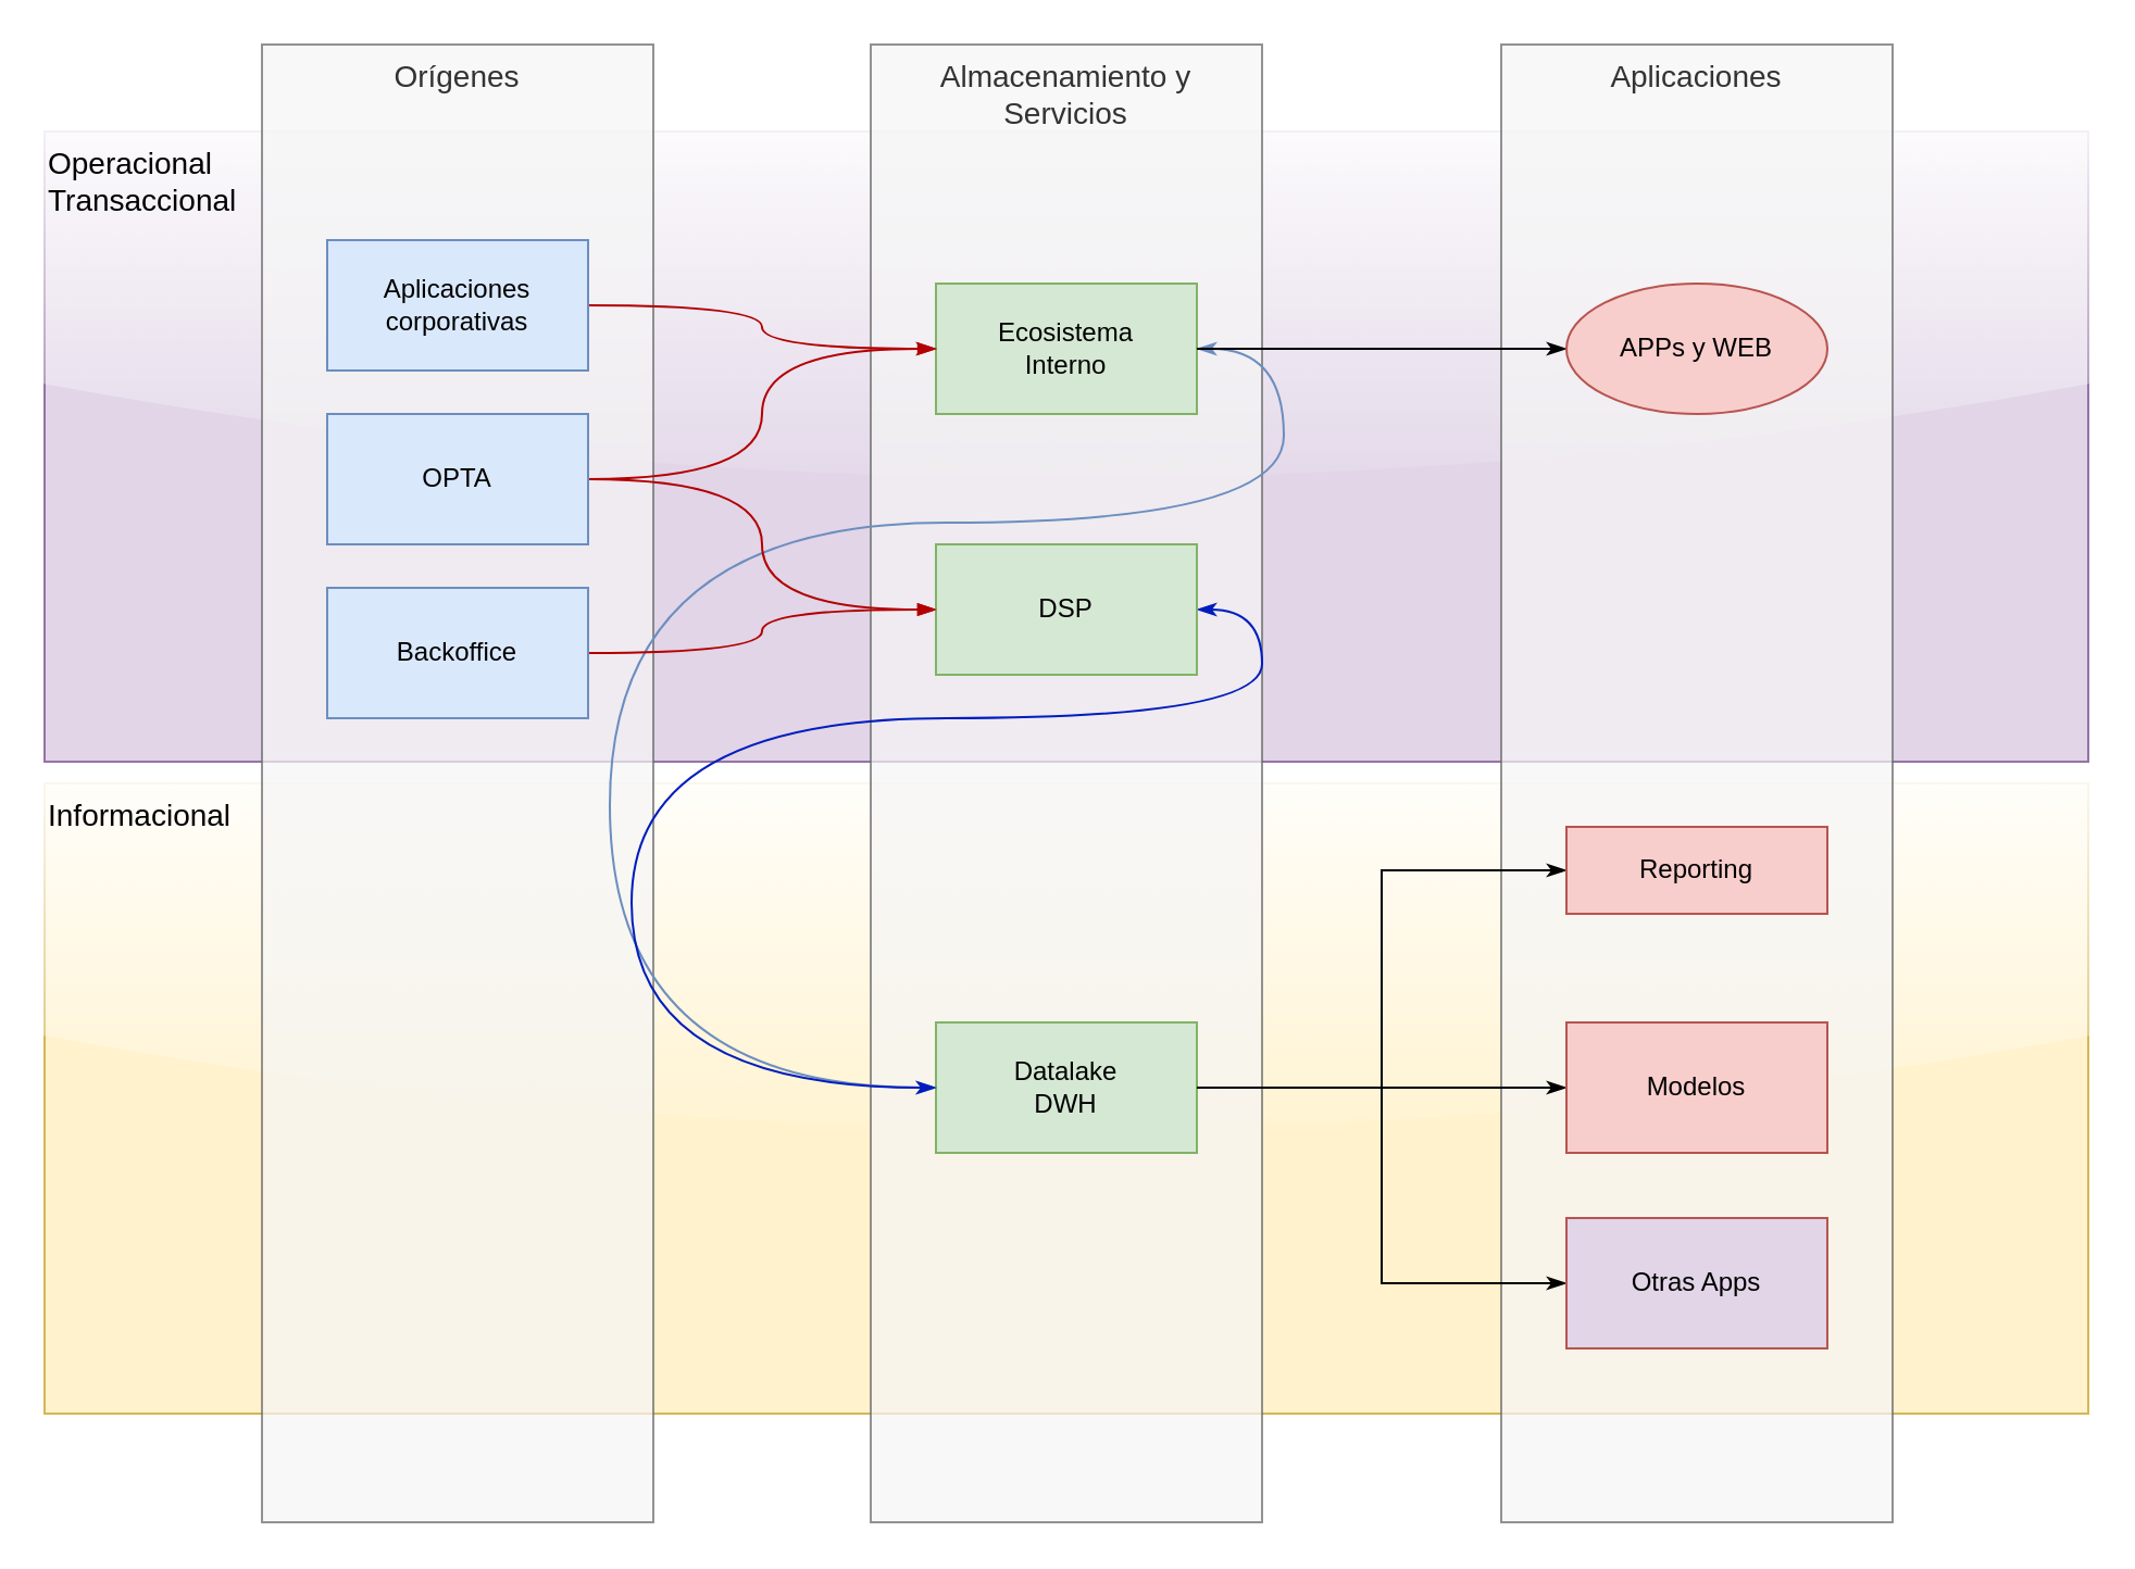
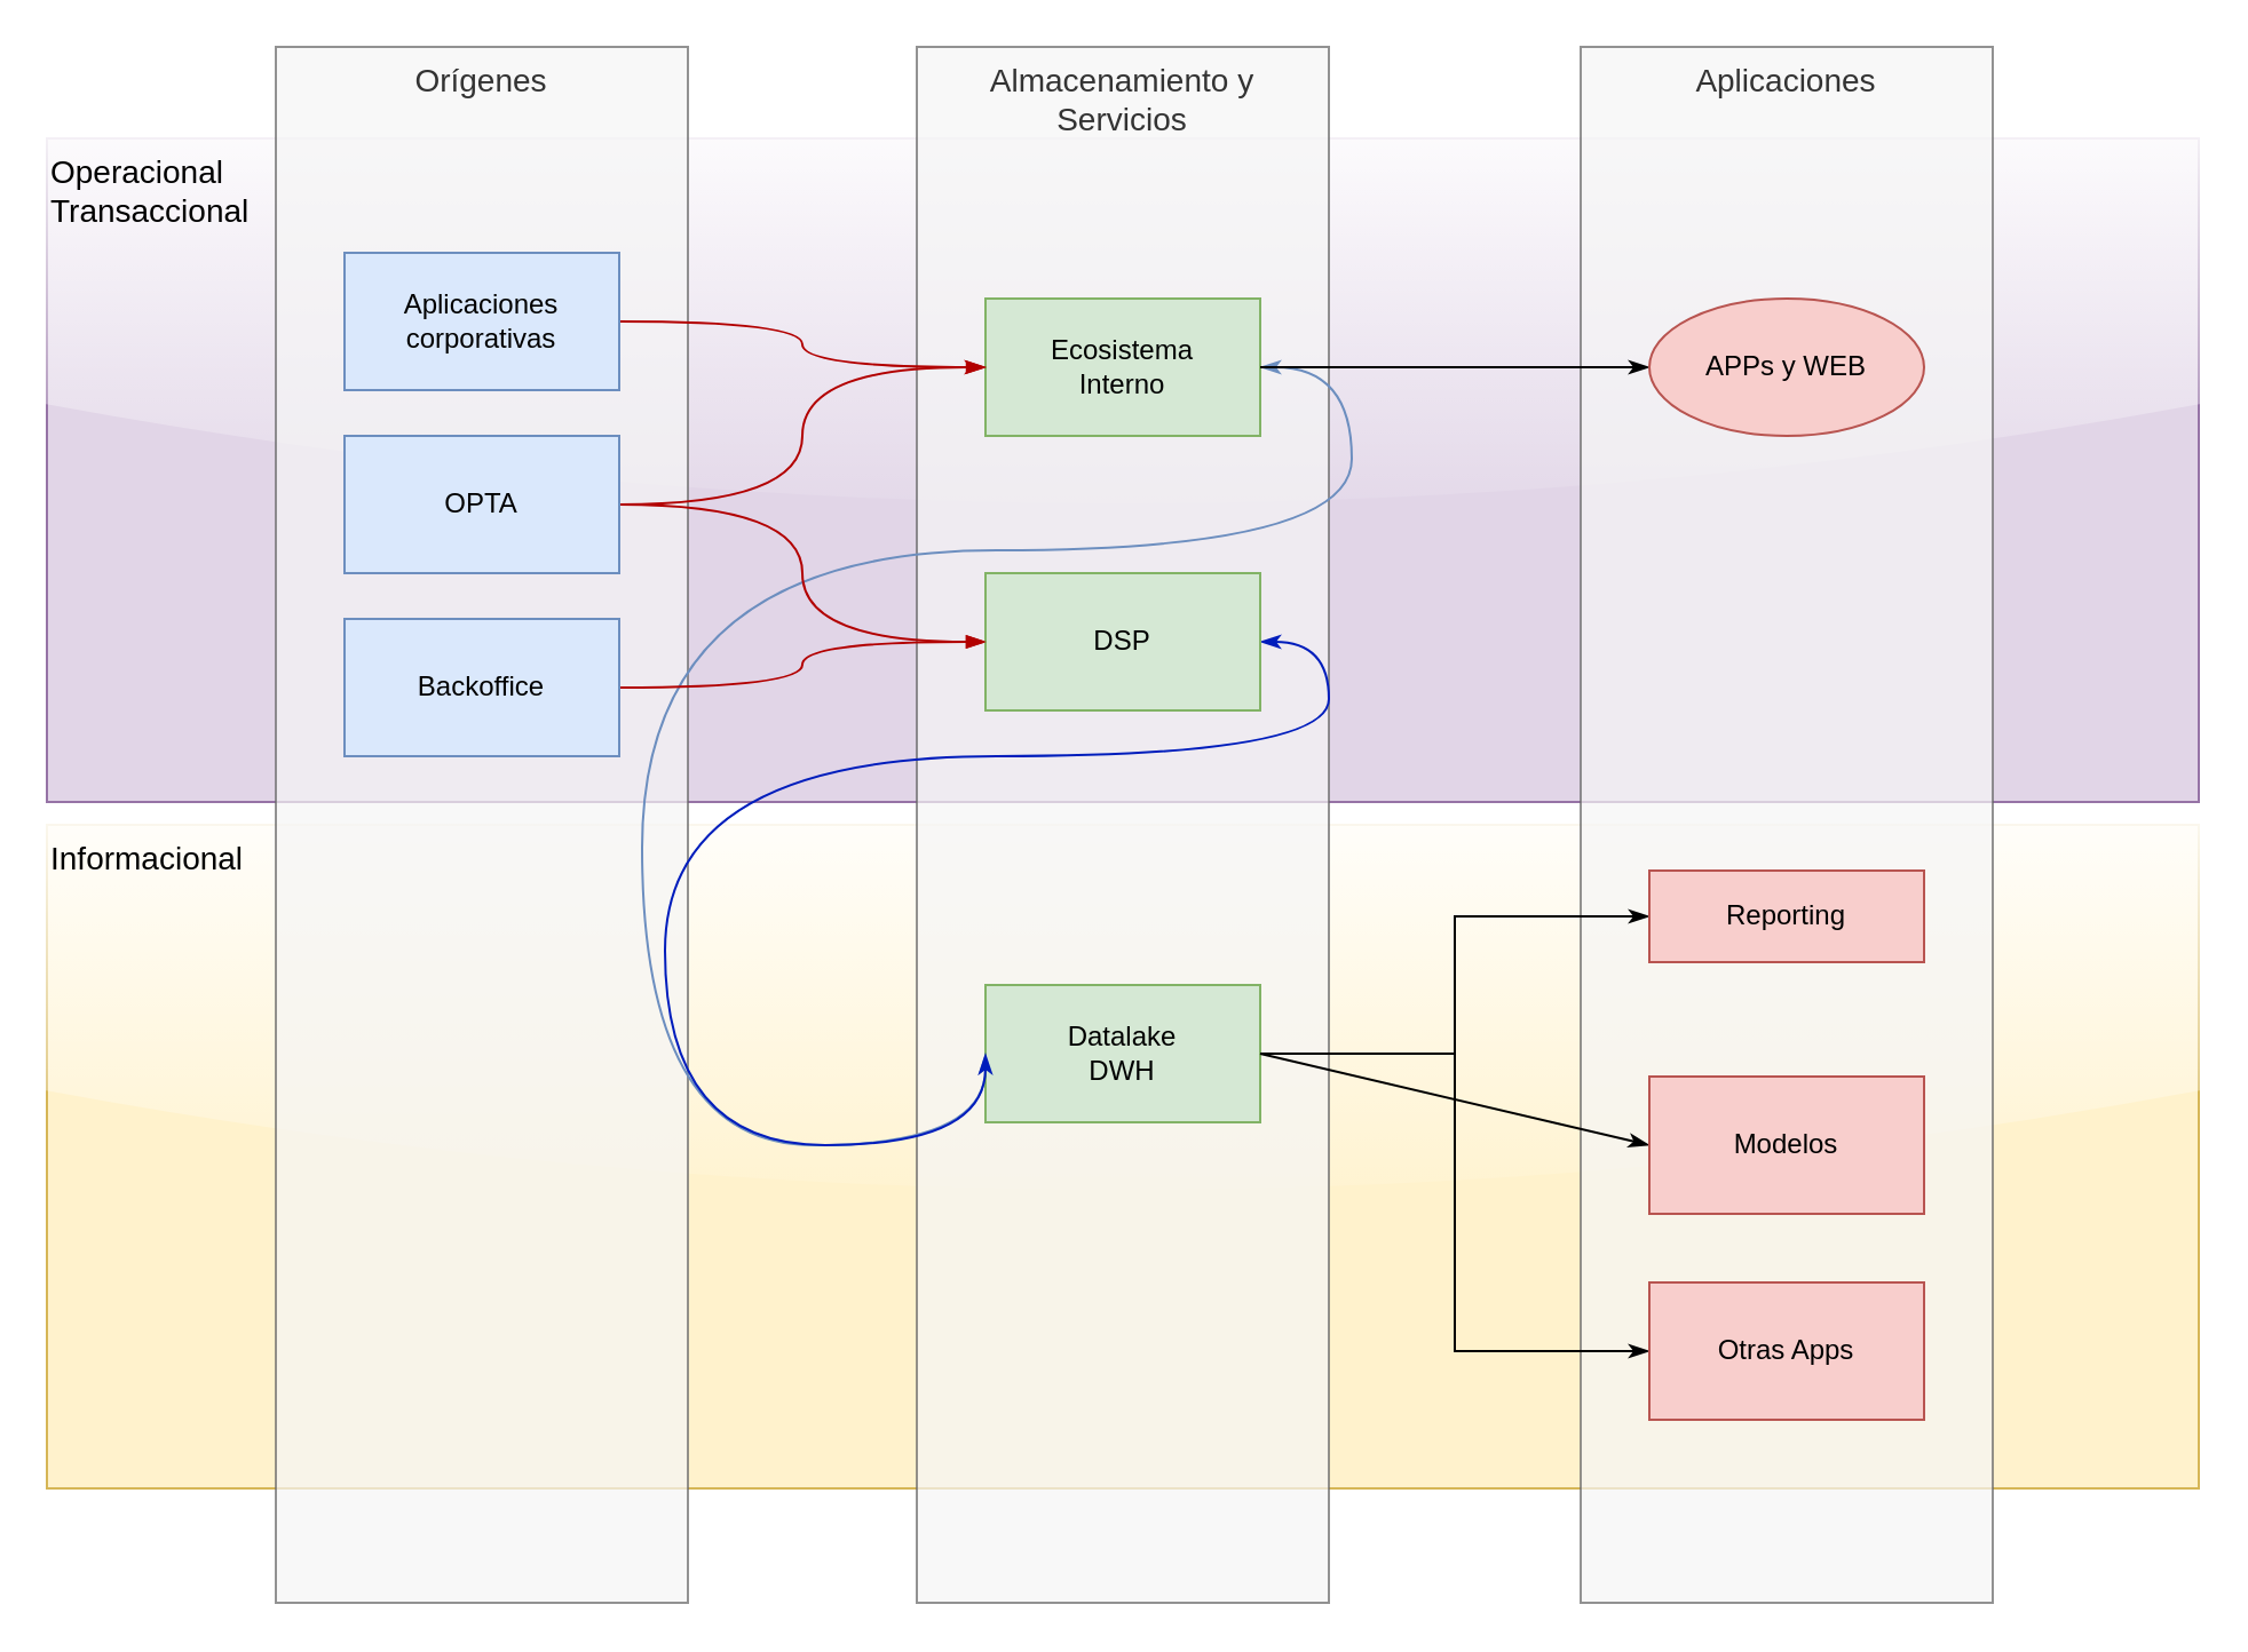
- <mxCell id="12" value="Datalake&lt;br&gt;DWH&lt;br&gt;" style="rounded=0;whiteSpace=wrap;html=1;fillColor=#d5e8d4;strokeColor=#82b366;glass=0;" vertex="1" parent="1"><mxGeometry x="430" y="470" width="120" height="60" as="geometry" /></mxCell>
+ <mxCell id="12" value="Datalake&lt;br&gt;DWH&lt;br&gt;" style="rounded=0;whiteSpace=wrap;html=1;fillColor=#d5e8d4;strokeColor=#82b366;glass=0;" vertex="1" parent="1"><mxGeometry x="430" y="430" width="120" height="60" as="geometry" /></mxCell>
- <mxCell id="24" value="Otras Apps&lt;br&gt;" style="rounded=0;whiteSpace=wrap;html=1;fillColor=#e1d5e7;strokeColor=#b85450;glass=0;" vertex="1" parent="1"><mxGeometry x="720" y="560" width="120" height="60" as="geometry" /></mxCell>
+ <mxCell id="24" value="Otras Apps&lt;br&gt;" style="rounded=0;whiteSpace=wrap;html=1;fillColor=#f8cecc;strokeColor=#b85450;glass=0;" vertex="1" parent="1"><mxGeometry x="720" y="560" width="120" height="60" as="geometry" /></mxCell>
